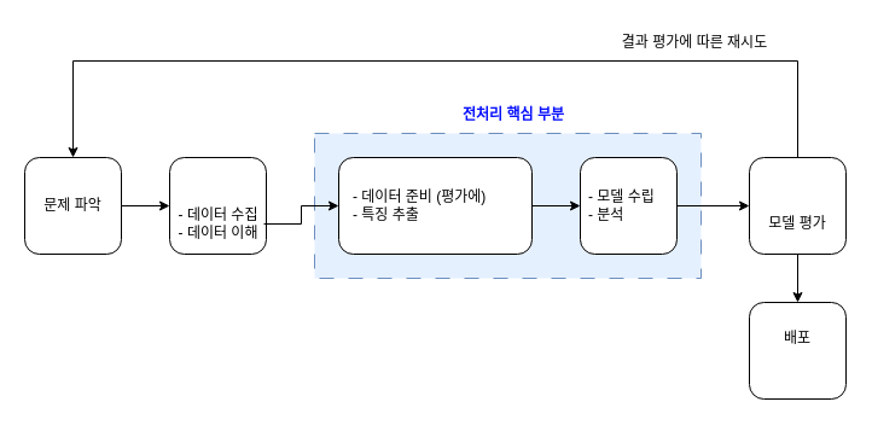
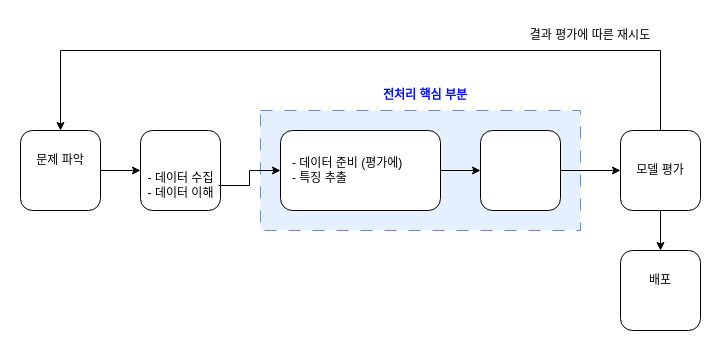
- <mxCell id="22" value="결과 평가에 따른 재시도" style="text;strokeColor=none;align=center;fillColor=none;html=1;verticalAlign=middle;whiteSpace=wrap;rounded=0;" vertex="1" parent="1"><mxGeometry x="505" y="20" width="140" height="30" as="geometry" /></mxCell>
+ <mxCell id="22" value="결과 평가에 따른 재시도" style="text;strokeColor=none;align=center;fillColor=none;html=1;verticalAlign=middle;whiteSpace=wrap;rounded=0;" vertex="1" parent="1"><mxGeometry x="520" y="20" width="140" height="30" as="geometry" /></mxCell>
- <mxCell id="5" value="문제 파악" style="text;strokeColor=none;align=center;fillColor=none;html=1;verticalAlign=middle;whiteSpace=wrap;rounded=0;" vertex="1" parent="1"><mxGeometry x="30" y="155" width="60" height="30" as="geometry" /></mxCell>
+ <mxCell id="5" value="문제 파악" style="text;strokeColor=none;align=center;fillColor=none;html=1;verticalAlign=middle;whiteSpace=wrap;rounded=0;" vertex="1" parent="1"><mxGeometry x="30" y="145" width="60" height="30" as="geometry" /></mxCell>
- <mxCell id="14" value="- 모델 수립&lt;div&gt;- 분석&lt;/div&gt;" style="text;strokeColor=none;align=left;fillColor=none;html=1;verticalAlign=middle;whiteSpace=wrap;rounded=0;" vertex="1" parent="1"><mxGeometry x="485" y="155" width="70" height="30" as="geometry" /></mxCell>
- <mxCell id="18" value="모델 평가" style="text;strokeColor=none;align=center;fillColor=none;html=1;verticalAlign=middle;whiteSpace=wrap;rounded=0;" vertex="1" parent="1"><mxGeometry x="630" y="170" width="60" height="30" as="geometry" /></mxCell>
+ <mxCell id="18" value="모델 평가" style="text;strokeColor=none;align=center;fillColor=none;html=1;verticalAlign=middle;whiteSpace=wrap;rounded=0;" vertex="1" parent="1"><mxGeometry x="630" y="155" width="60" height="30" as="geometry" /></mxCell>
